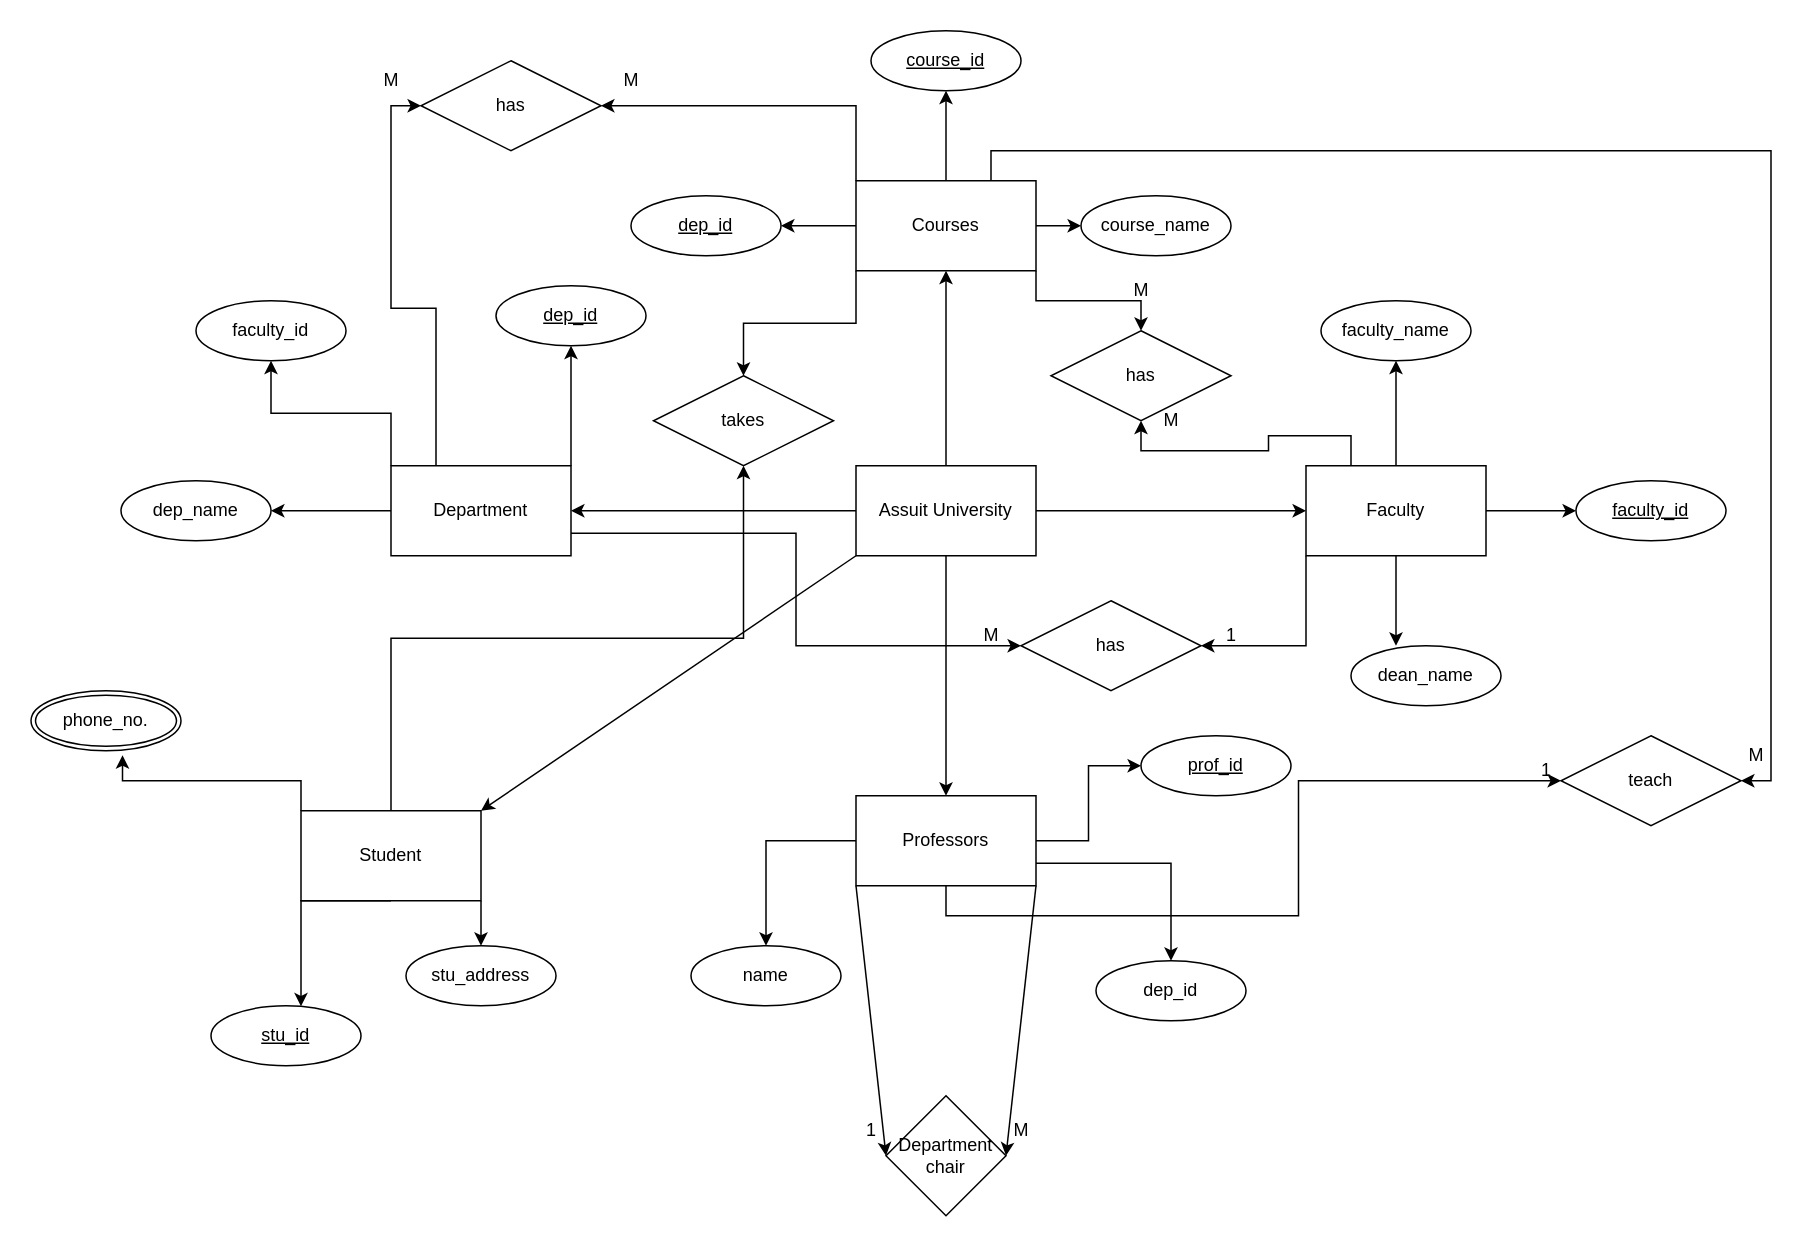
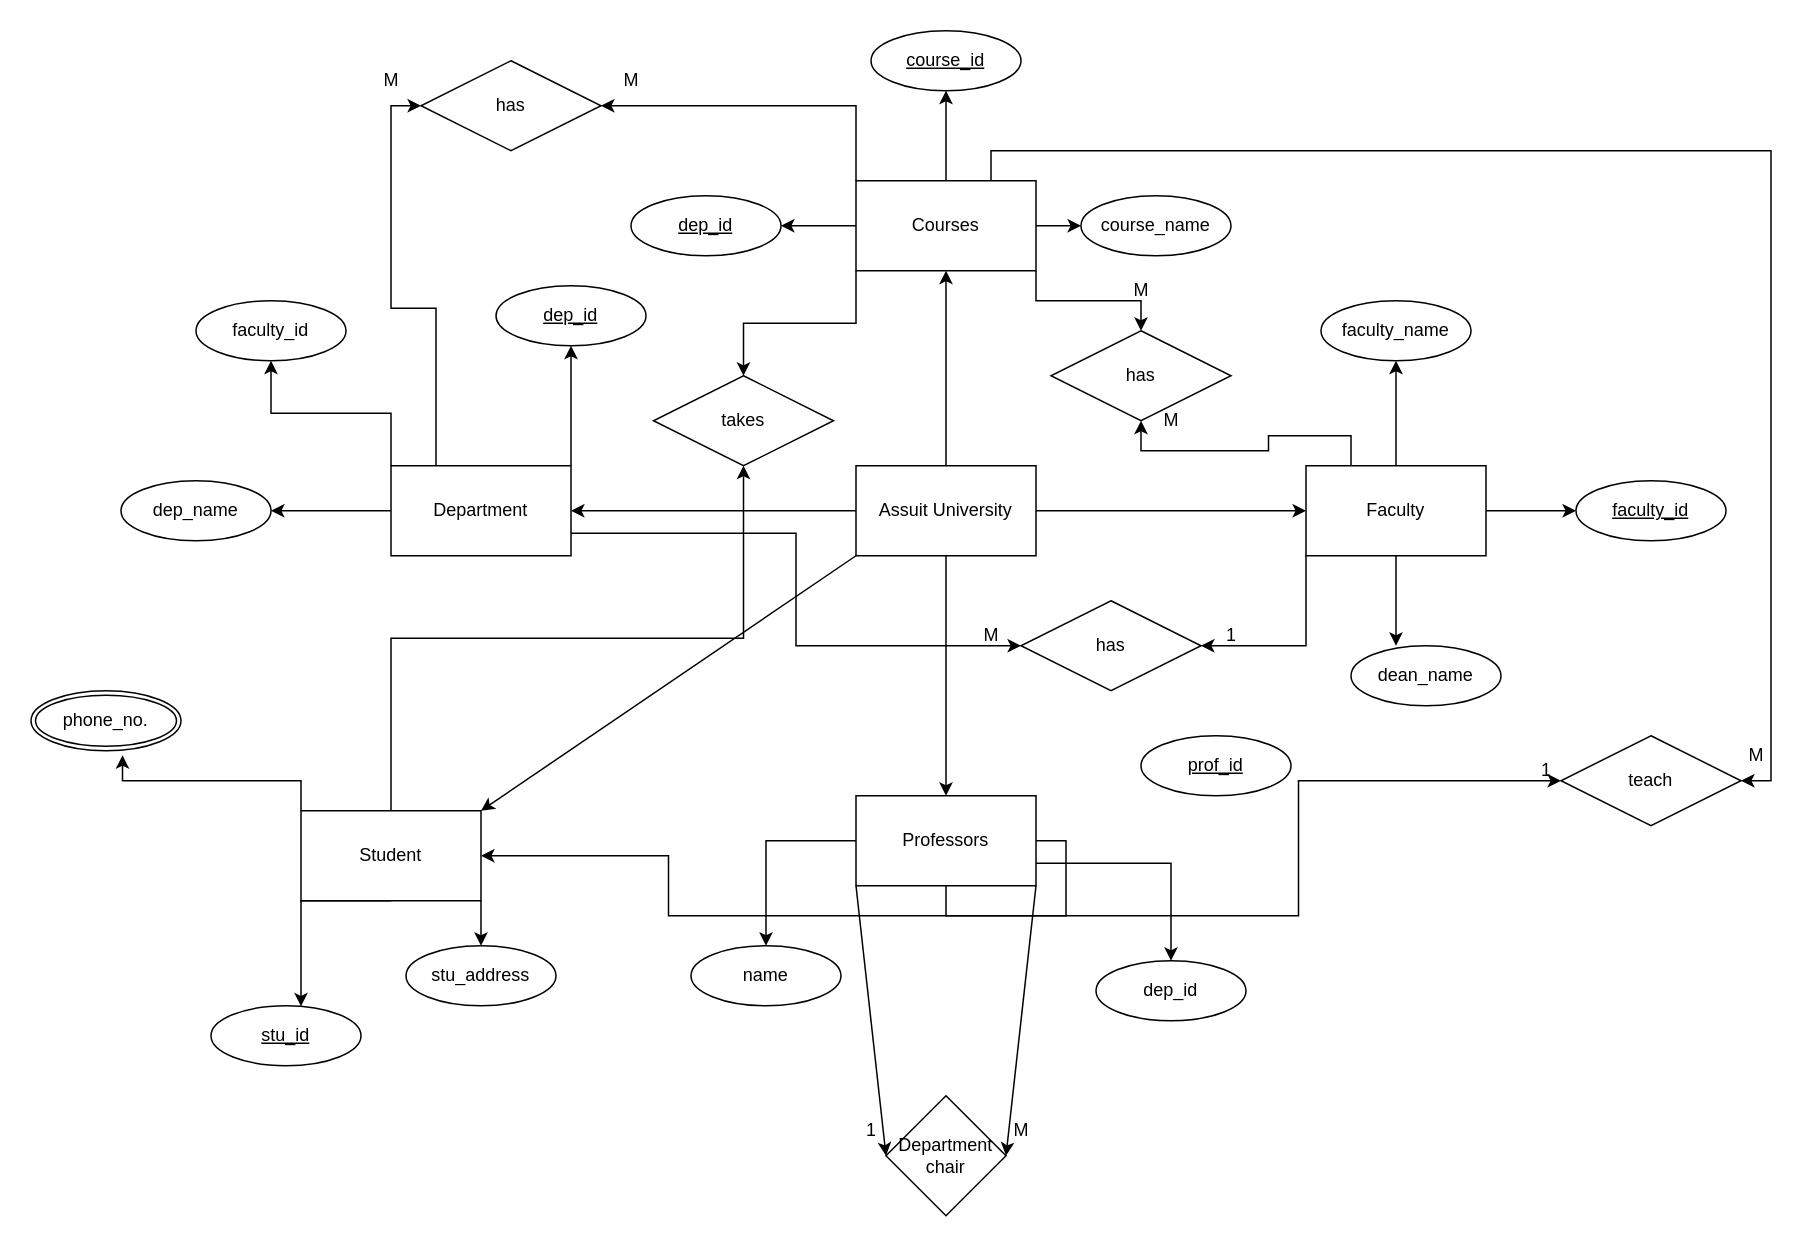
- <mxCell id="25" style="edgeStyle=orthogonalEdgeStyle;rounded=0;orthogonalLoop=1;jettySize=auto;html=1;exitX=1;exitY=0.5;exitDx=0;exitDy=0;entryX=0;entryY=0.5;entryDx=0;entryDy=0;" edge="1" parent="1" source="29" target="47"><mxGeometry relative="1" as="geometry" /></mxCell>
+ <mxCell id="25" style="edgeStyle=orthogonalEdgeStyle;rounded=0;orthogonalLoop=1;jettySize=auto;html=1;exitX=1;exitY=0.5;exitDx=0;exitDy=0;" edge="1" parent="1" source="29" target="33"><mxGeometry relative="1" as="geometry" /></mxCell>
